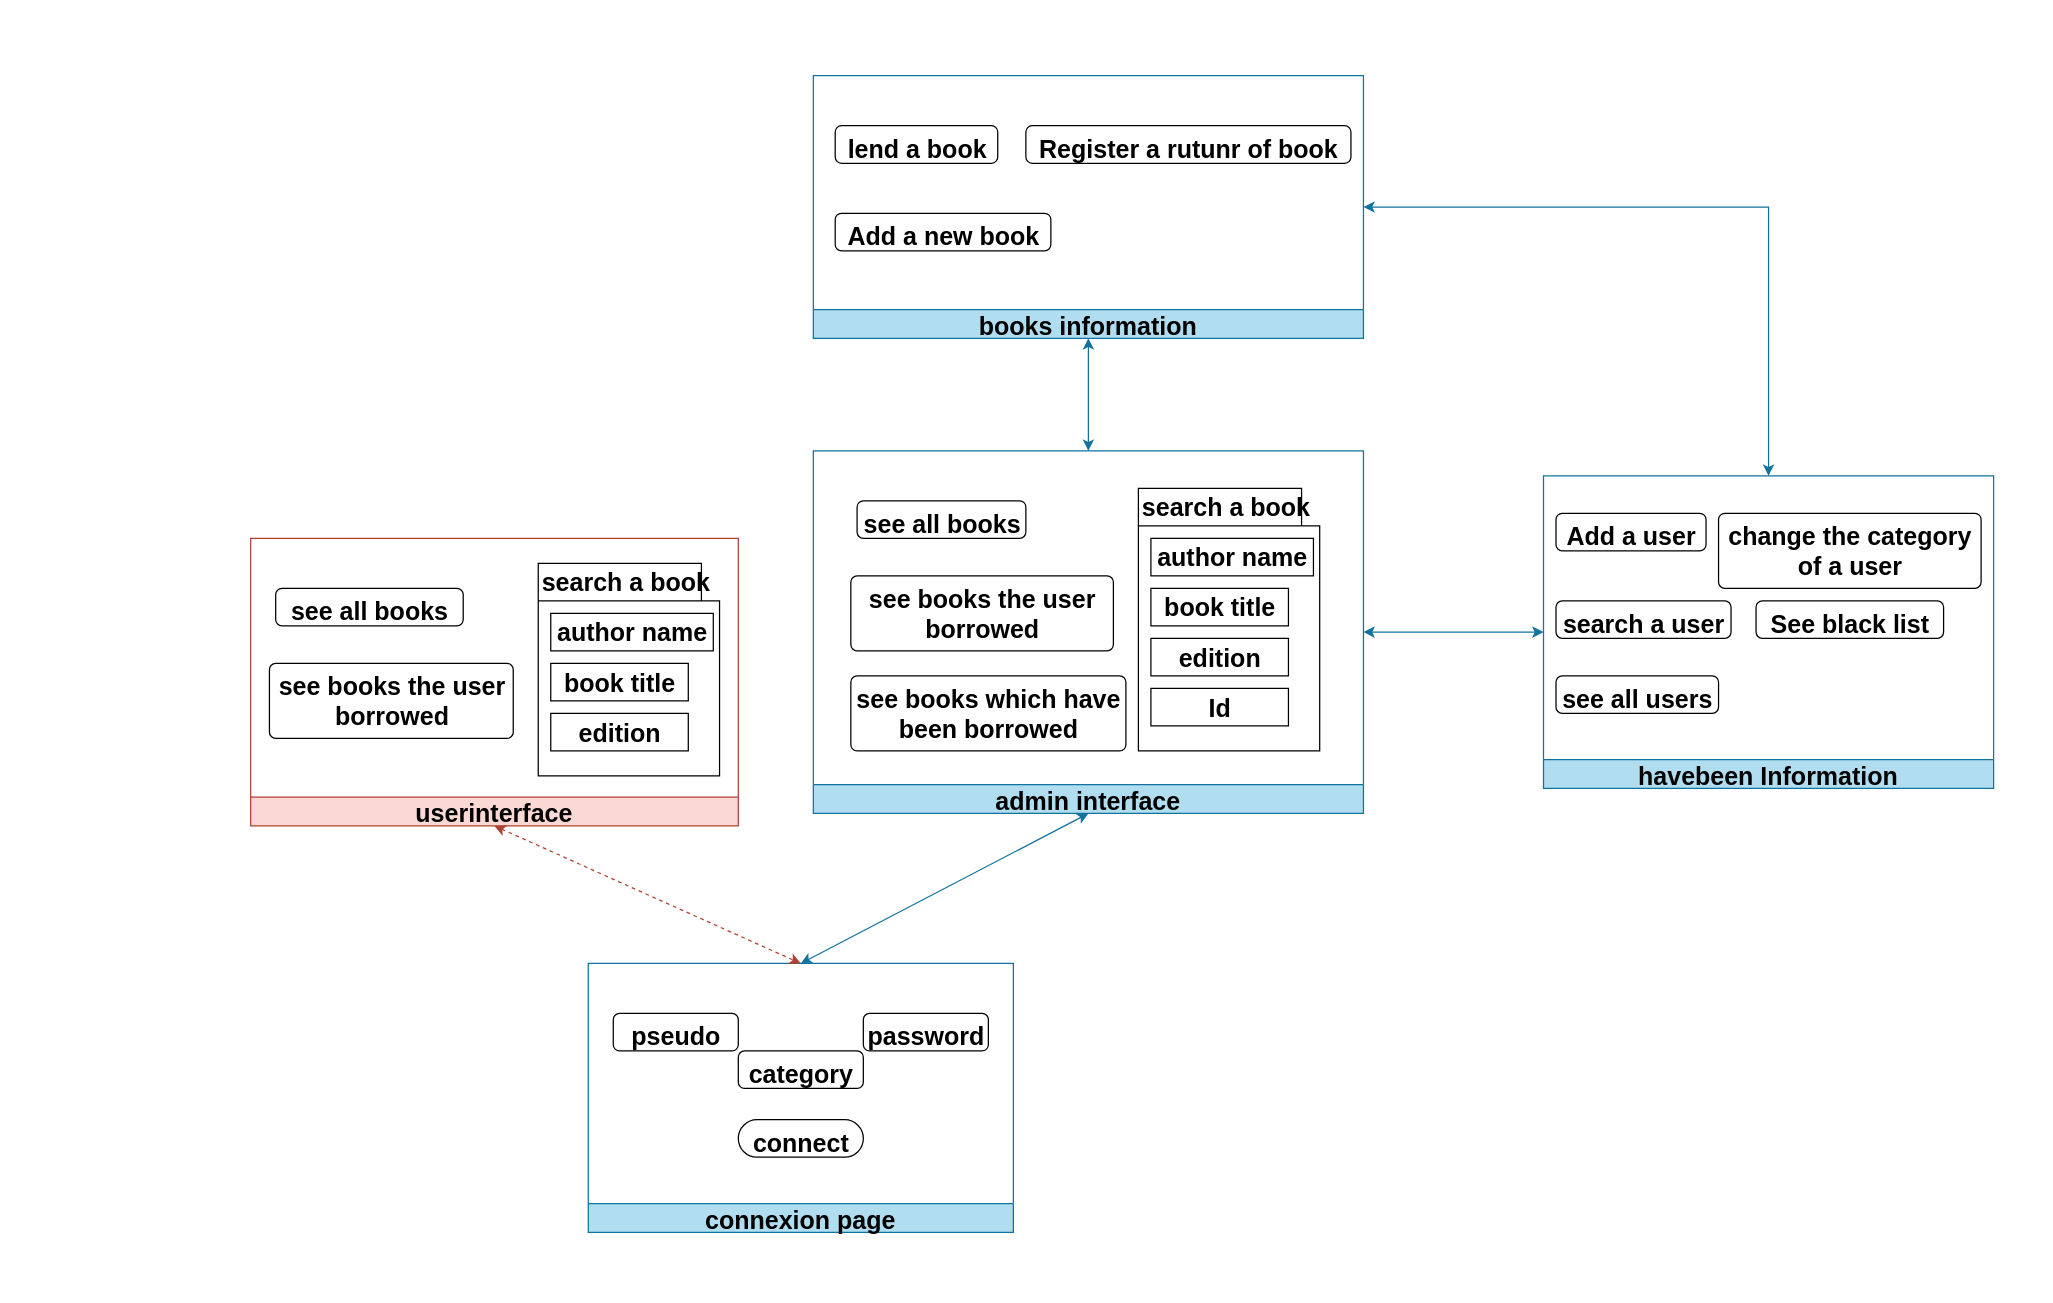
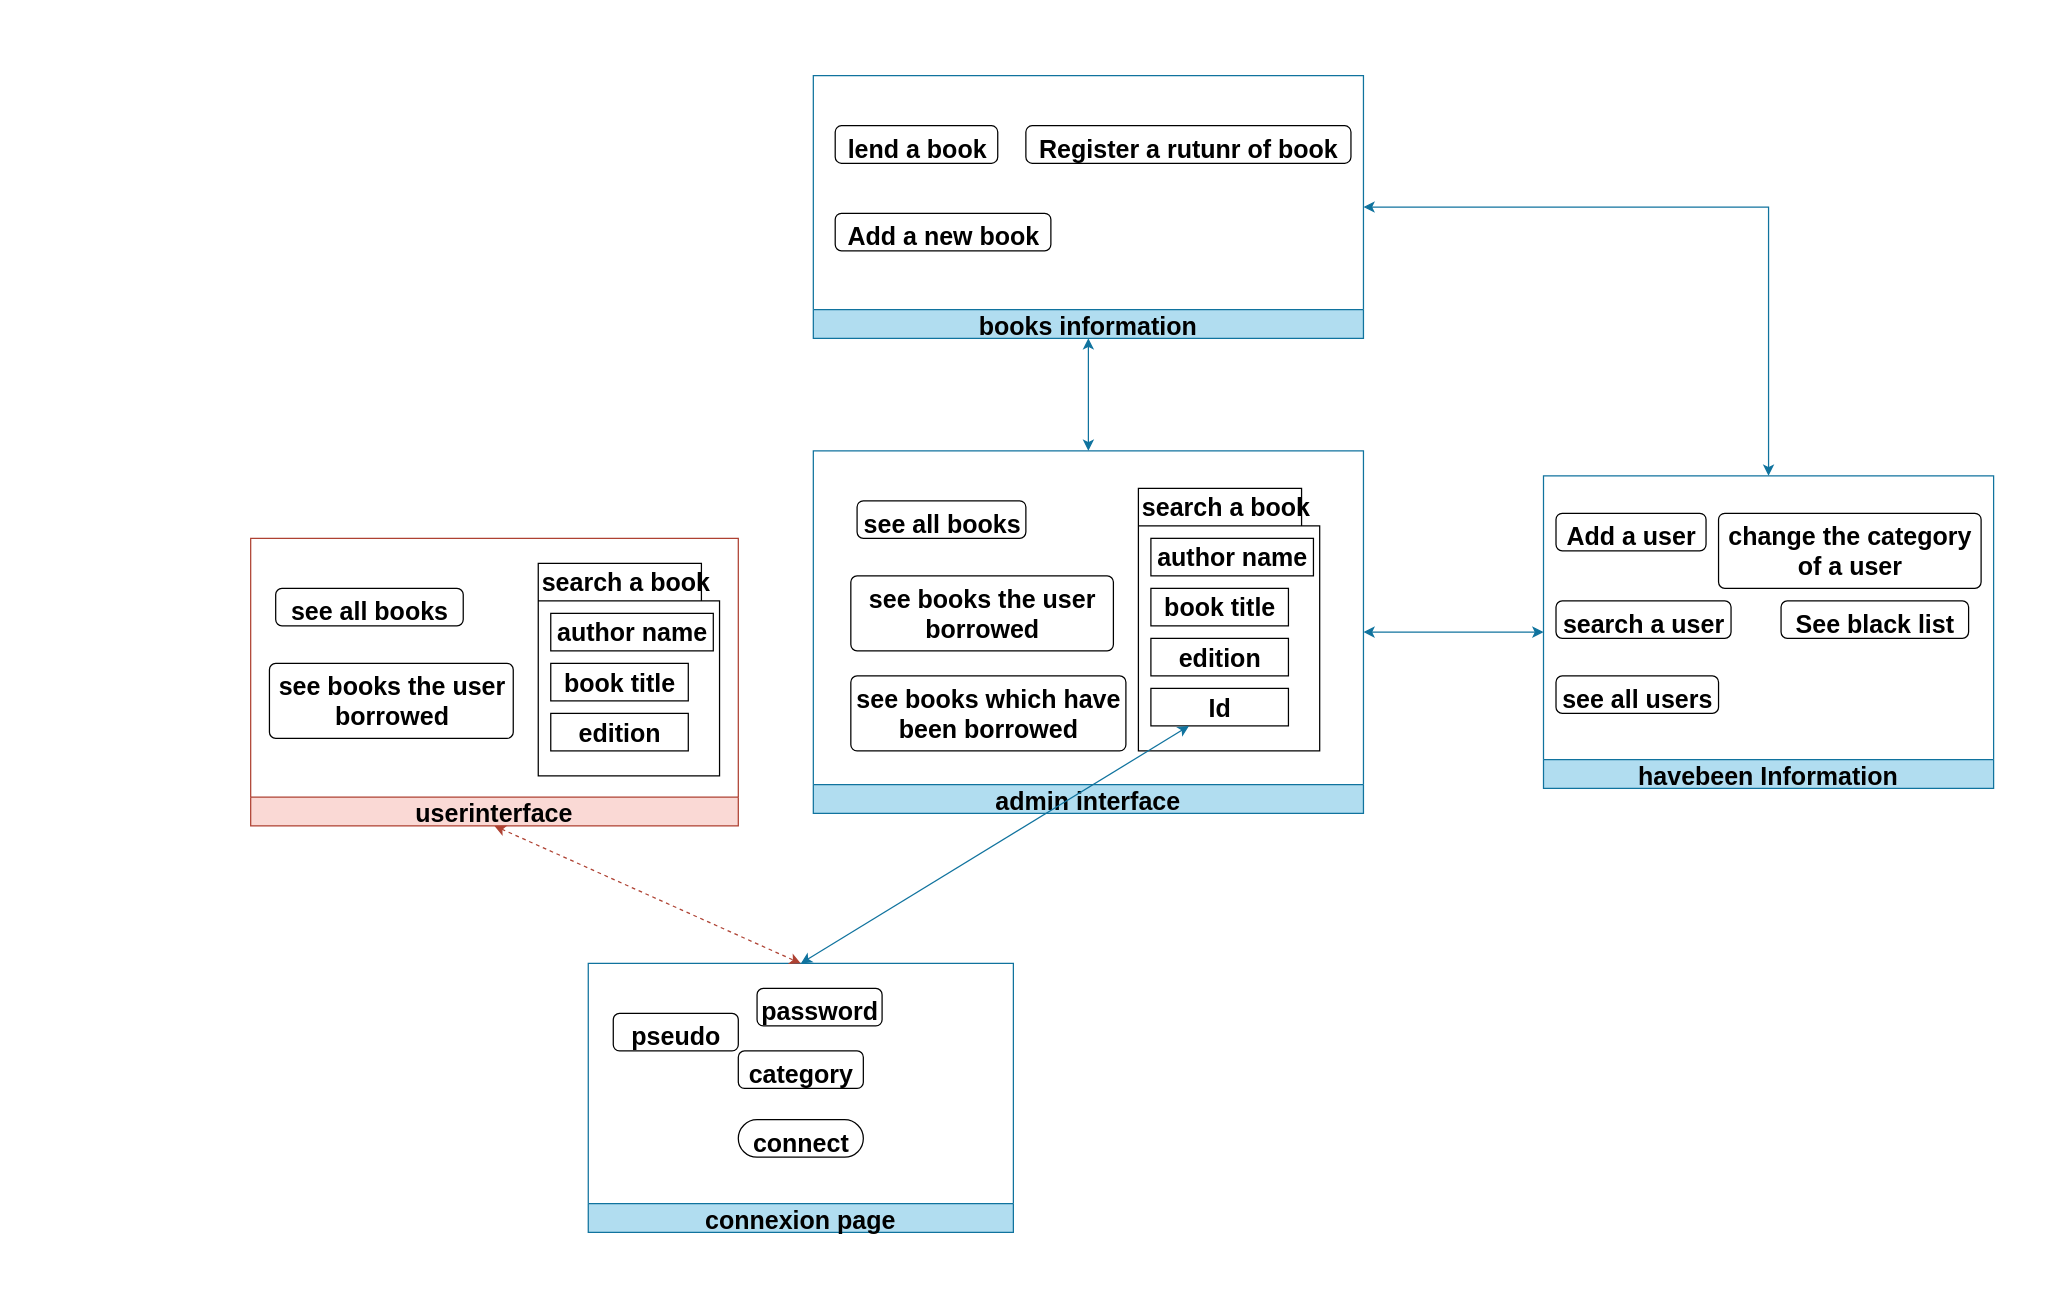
- <mxCell id="7" value="See black list" style="html=1;align=center;verticalAlign=top;rounded=1;absoluteArcSize=1;arcSize=10;dashed=0;strokeColor=#000000;fillColor=none;fontColor=#000000;shadow=0;sketch=0;fontStyle=1;fontSize=20;" parent="3" vertex="1"><mxGeometry x="170" y="100" width="150" height="30" as="geometry" /></mxCell>
+ <mxCell id="7" value="See black list" style="html=1;align=center;verticalAlign=top;rounded=1;absoluteArcSize=1;arcSize=10;dashed=0;strokeColor=#000000;fillColor=none;fontColor=#000000;shadow=0;sketch=0;fontStyle=1;fontSize=20;" parent="3" vertex="1"><mxGeometry x="190" y="100" width="150" height="30" as="geometry" /></mxCell>
- <mxCell id="37" value="" style="endArrow=classic;startArrow=classic;html=1;rounded=0;shadow=0;entryX=0.5;entryY=0;entryDx=0;entryDy=0;strokeColor=#10739e;exitX=0.5;exitY=1;exitDx=0;exitDy=0;fontStyle=1;fillColor=#b1ddf0;fontSize=20;" parent="2" source="23" target="9" edge="1"><mxGeometry width="50" height="50" relative="1" as="geometry"><mxPoint x="560" y="700.0" as="sourcePoint" /><mxPoint x="560" y="600" as="targetPoint" /></mxGeometry></mxCell>
+ <mxCell id="37" value="" style="endArrow=classic;startArrow=classic;html=1;rounded=0;shadow=0;strokeColor=#10739e;exitX=0.5;exitY=1;exitDx=0;exitDy=0;fontStyle=1;fillColor=#b1ddf0;fontSize=20;" parent="2" source="23" target="16" edge="1"><mxGeometry width="50" height="50" relative="1" as="geometry"><mxPoint x="560" y="700.0" as="sourcePoint" /><mxPoint x="560" y="600" as="targetPoint" /></mxGeometry></mxCell>
- <mxCell id="24" value="password" style="html=1;align=center;verticalAlign=top;rounded=1;absoluteArcSize=1;arcSize=10;dashed=0;strokeColor=#000000;fillColor=none;fontColor=#000000;shadow=0;sketch=0;fontStyle=1;fontSize=20;" parent="23" vertex="1"><mxGeometry x="220" y="40" width="100" height="30" as="geometry" /></mxCell>
+ <mxCell id="24" value="password" style="html=1;align=center;verticalAlign=top;rounded=1;absoluteArcSize=1;arcSize=10;dashed=0;strokeColor=#000000;fillColor=none;fontColor=#000000;shadow=0;sketch=0;fontStyle=1;fontSize=20;" parent="23" vertex="1"><mxGeometry x="135" y="20" width="100" height="30" as="geometry" /></mxCell>
